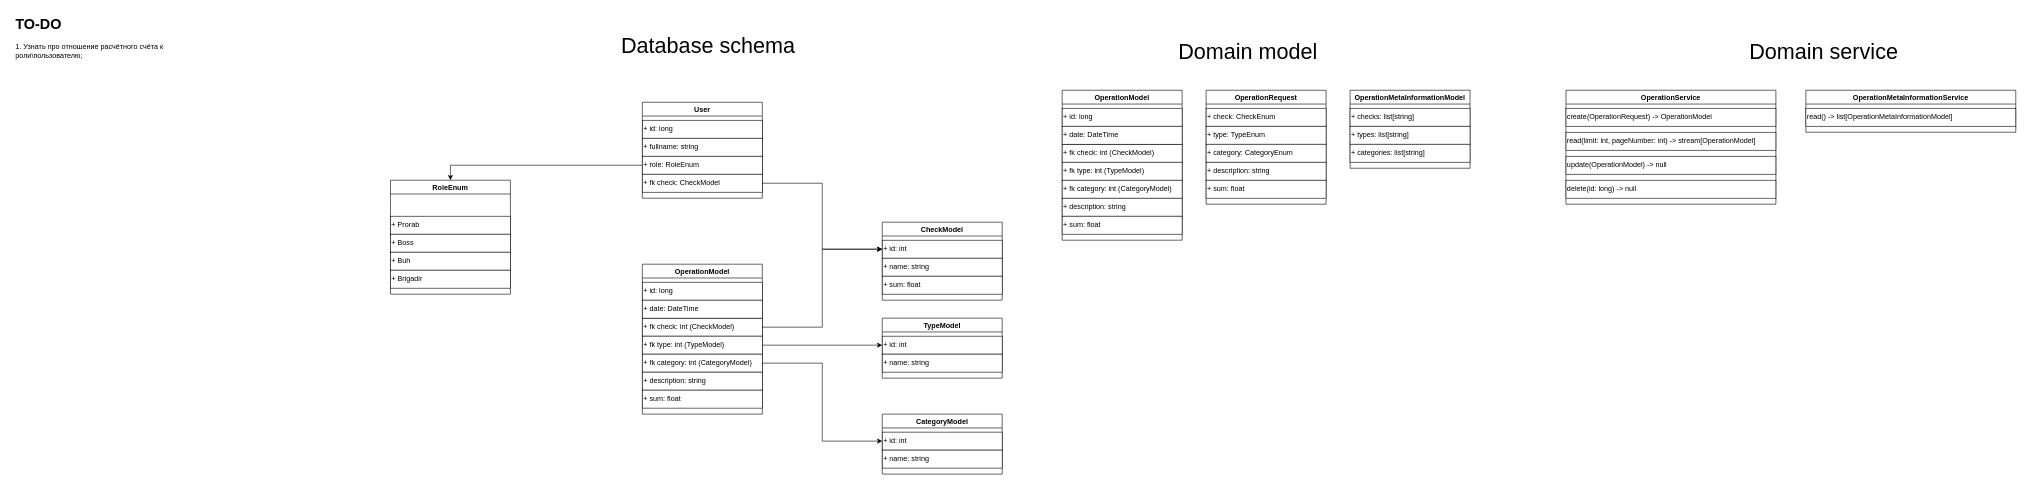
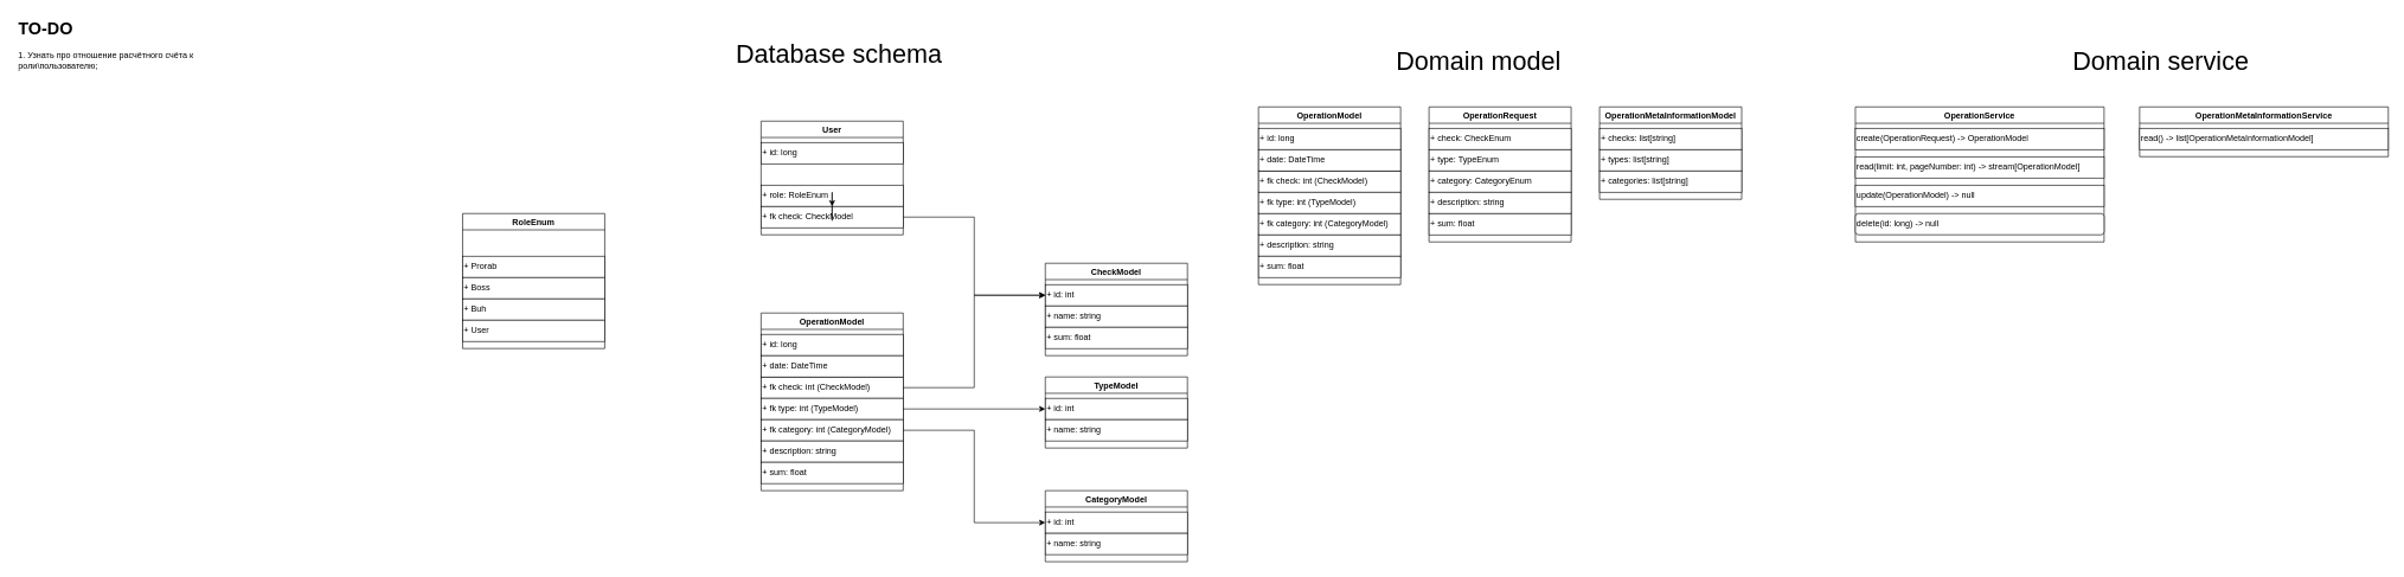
- <mxCell id="31" value="+ fullname: string" style="rounded=0;whiteSpace=wrap;html=1;align=left;" parent="29" vertex="1"><mxGeometry y="60" width="200" height="30" as="geometry" /></mxCell>
- <mxCell id="53" style="edgeStyle=orthogonalEdgeStyle;rounded=0;orthogonalLoop=1;jettySize=auto;html=1;entryX=0.5;entryY=0;entryDx=0;entryDy=0;" edge="1" parent="20" source="32" target="34"><mxGeometry relative="1" as="geometry" /></mxCell>
+ <mxCell id="53" style="edgeStyle=orthogonalEdgeStyle;rounded=0;orthogonalLoop=1;jettySize=auto;html=1;" edge="1" parent="20" source="32" target="33"><mxGeometry relative="1" as="geometry" /></mxCell>
- <mxCell id="6" value="delete(id: long) -&amp;gt; null" style="rounded=0;whiteSpace=wrap;html=1;align=left;" vertex="1" parent="2"><mxGeometry y="150" width="350" height="30" as="geometry" /></mxCell>
+ <mxCell id="6" value="delete(id: long) -&amp;gt; null" style="whiteSpace=wrap;html=1;align=left;rounded=1;" vertex="1" parent="2"><mxGeometry y="150" width="350" height="30" as="geometry" /></mxCell>
- <mxCell id="38" value="+ Brigadir" style="rounded=0;whiteSpace=wrap;html=1;align=left;" parent="34" vertex="1"><mxGeometry y="150" width="200" height="30" as="geometry" /></mxCell>
+ <mxCell id="38" value="+ User" style="rounded=0;whiteSpace=wrap;html=1;align=left;" parent="34" vertex="1"><mxGeometry y="150" width="200" height="30" as="geometry" /></mxCell>
